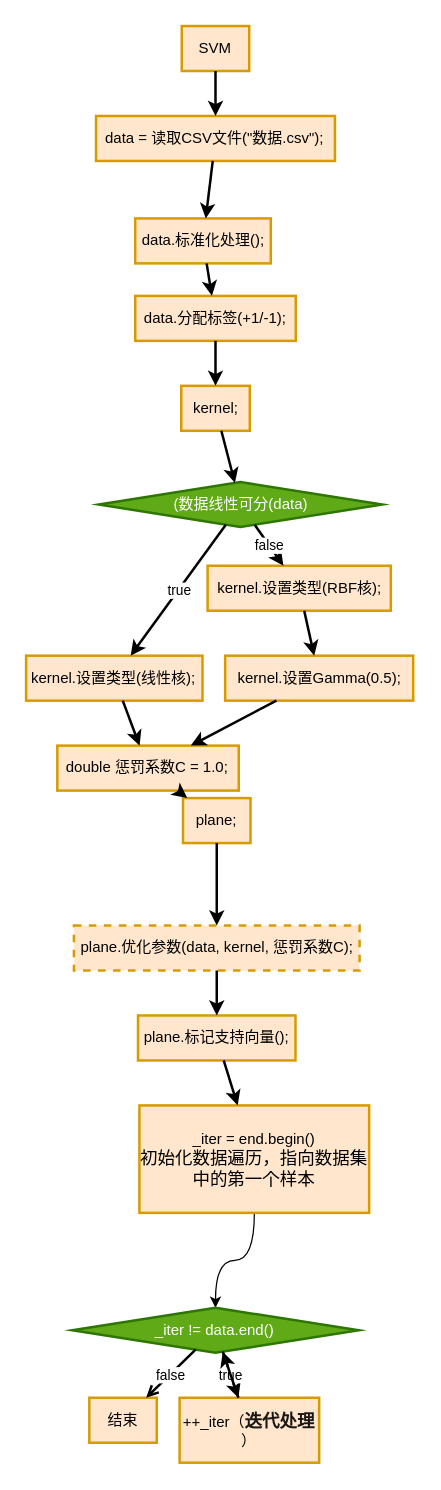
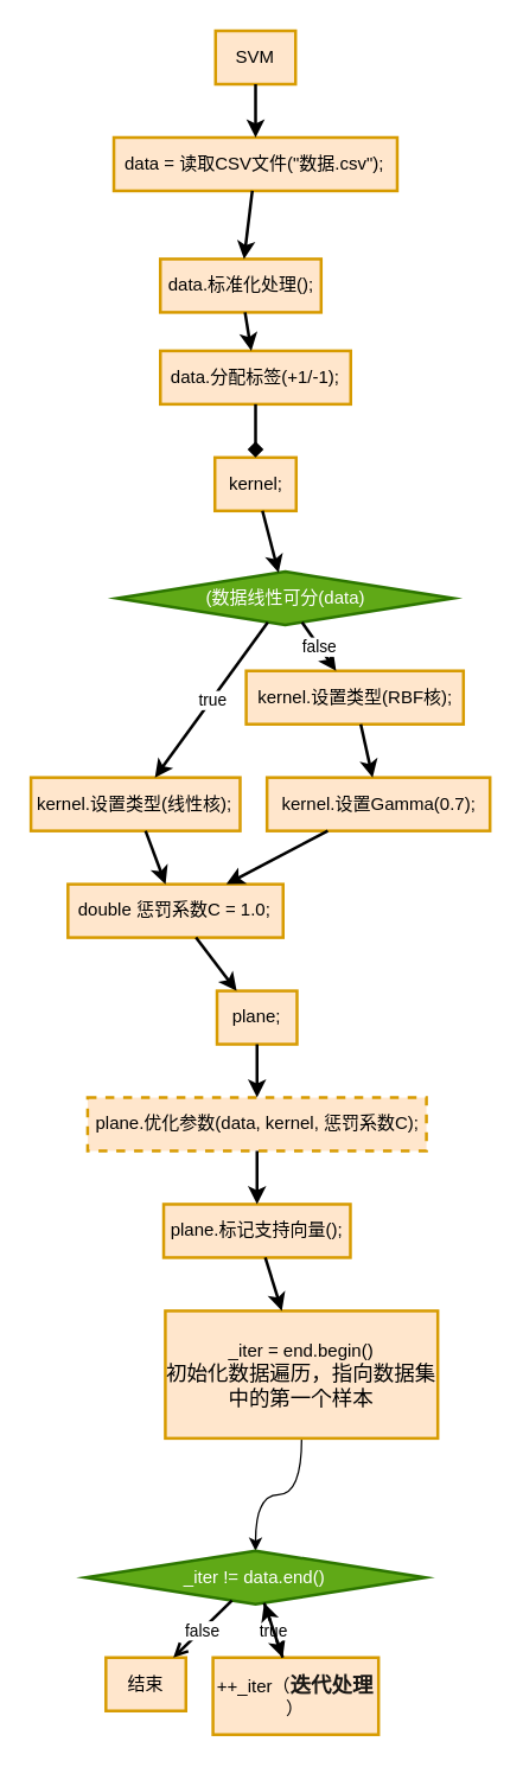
- <mxCell id="14" style="strokeWidth=2;" parent="1" source="10" target="13" edge="1"><mxGeometry relative="1" as="geometry" /></mxCell>
+ <mxCell id="14" style="strokeWidth=2;endArrow=diamond;" parent="1" source="10" target="13" edge="1"><mxGeometry relative="1" as="geometry" /></mxCell>
- <mxCell id="28" value="kernel.设置Gamma(0.5);" style="rounded=0;whiteSpace=wrap;html=1;strokeWidth=2;fillColor=#ffe6cc;strokeColor=#d79b00;" parent="1" vertex="1"><mxGeometry x="179.74" y="524" width="150.51" height="36" as="geometry" /></mxCell>
+ <mxCell id="28" value="kernel.设置Gamma(0.7);" style="rounded=0;whiteSpace=wrap;html=1;strokeWidth=2;fillColor=#ffe6cc;strokeColor=#d79b00;" parent="1" vertex="1"><mxGeometry x="179.74" y="524" width="150.51" height="36" as="geometry" /></mxCell>
- <mxCell id="33" value="plane;" style="rounded=0;whiteSpace=wrap;html=1;strokeWidth=2;fillColor=#ffe6cc;strokeColor=#d79b00;" parent="1" vertex="1"><mxGeometry x="146" y="638" width="54.0" height="36" as="geometry" /></mxCell>
+ <mxCell id="33" value="plane;" style="rounded=0;whiteSpace=wrap;html=1;strokeWidth=2;fillColor=#ffe6cc;strokeColor=#d79b00;" parent="1" vertex="1"><mxGeometry x="146" y="668" width="54.0" height="36" as="geometry" /></mxCell>
